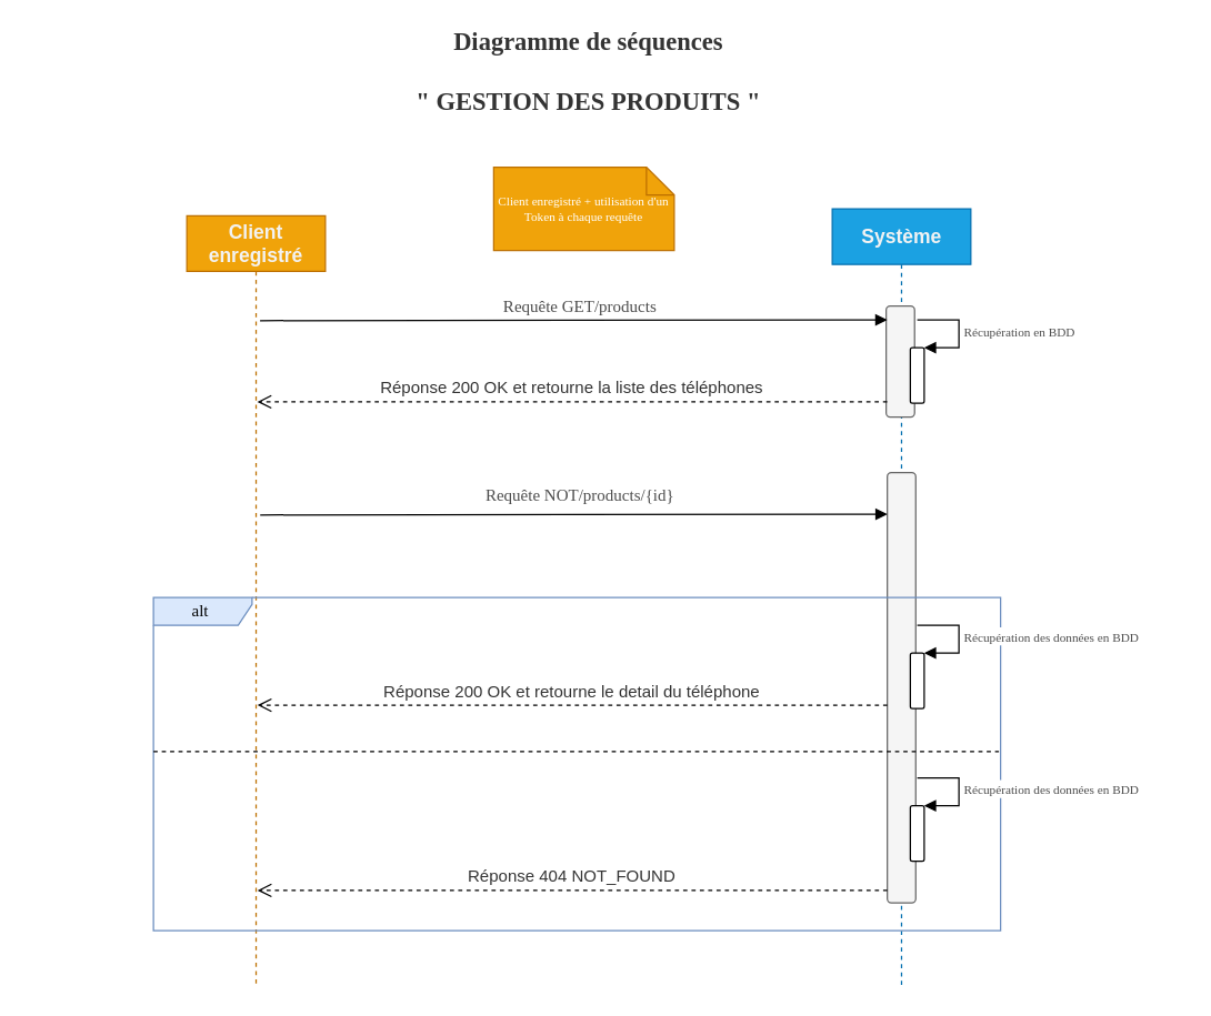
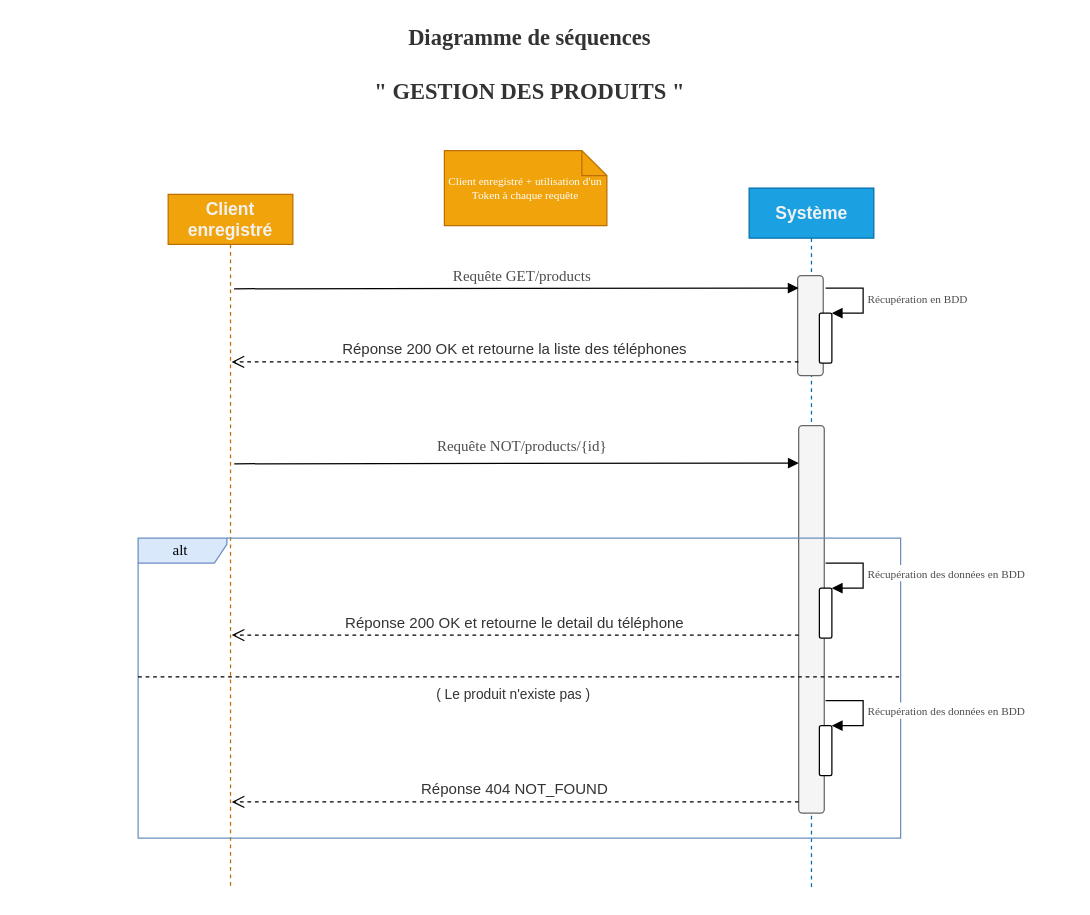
+ <mxCell id="17" value="&lt;font style=&quot;font-size: 11px;&quot; face=&quot;Helvetica&quot; color=&quot;#333333&quot;&gt;( Le produit n'existe pas )&lt;/font&gt;" style="text;html=1;align=center;verticalAlign=middle;resizable=0;points=[];autosize=1;strokeColor=none;fillColor=none;fontFamily=Verdana;" vertex="1" parent="3"><mxGeometry x="315" y="390" width="150" height="30" as="geometry" /></mxCell>
